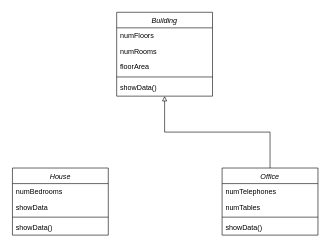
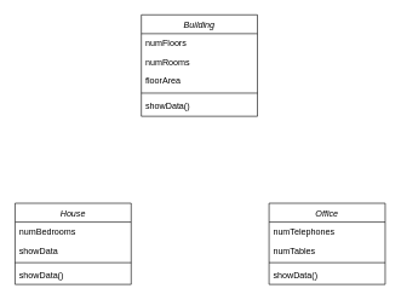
- <mxCell id="8" style="edgeStyle=elbowEdgeStyle;rounded=0;orthogonalLoop=1;jettySize=auto;elbow=vertical;html=1;exitX=0.5;exitY=0;exitDx=0;exitDy=0;endArrow=block;endFill=0;strokeColor=#000000;" edge="1" parent="1" source="14" target="2"><mxGeometry relative="1" as="geometry" /></mxCell>
